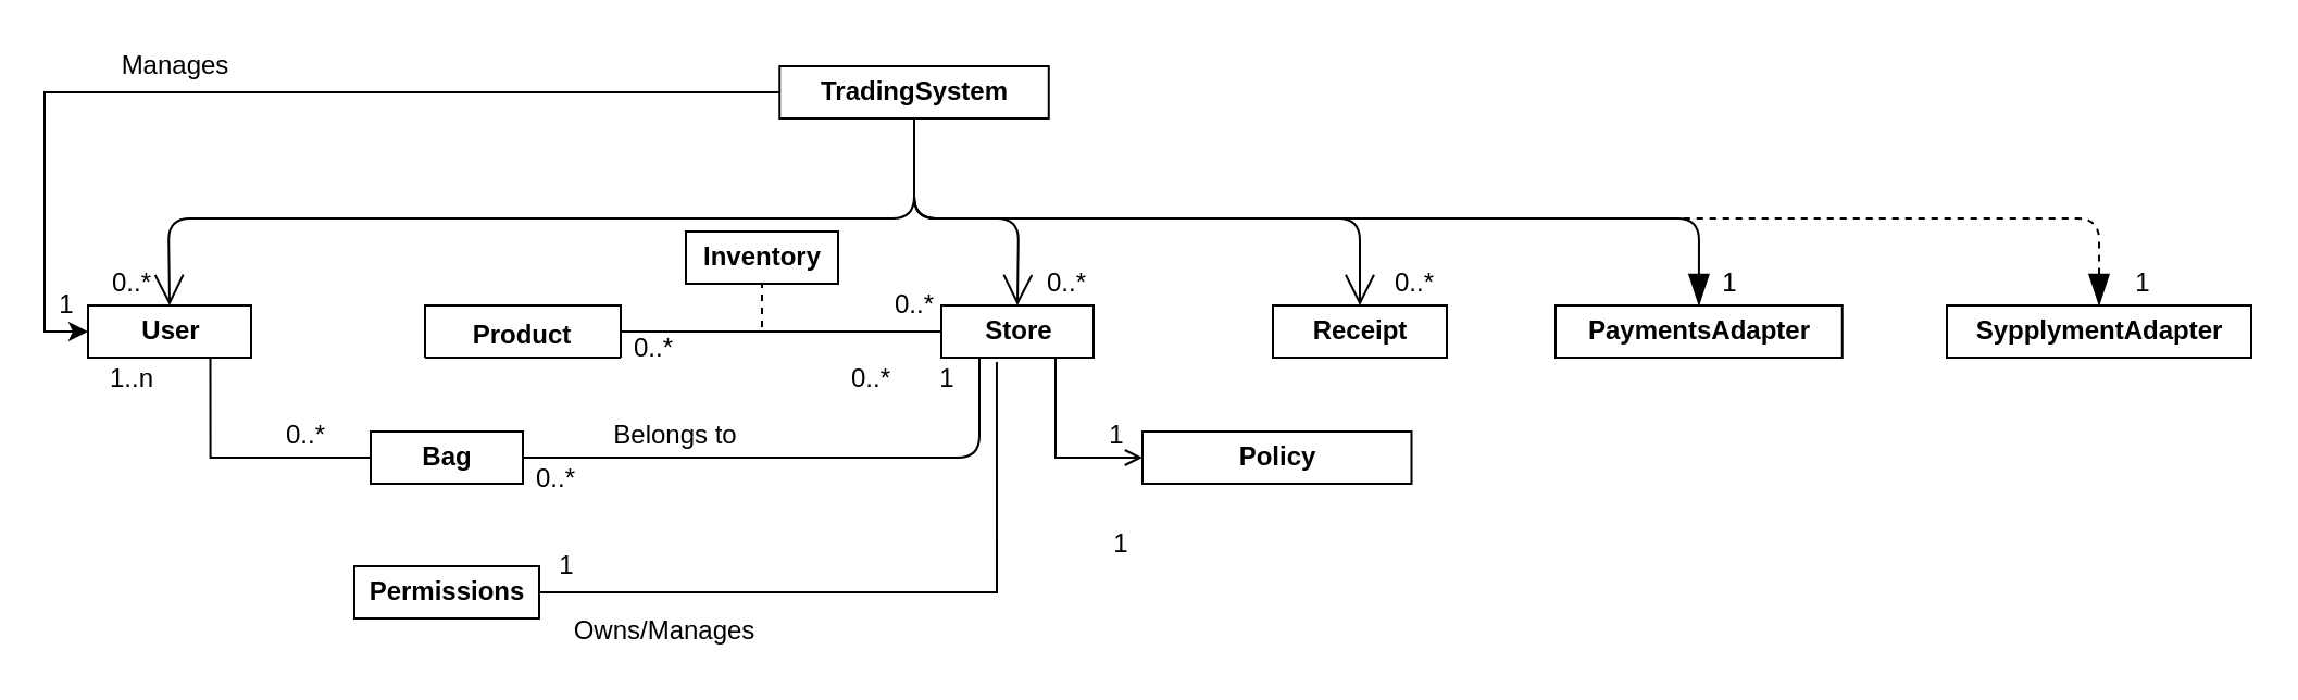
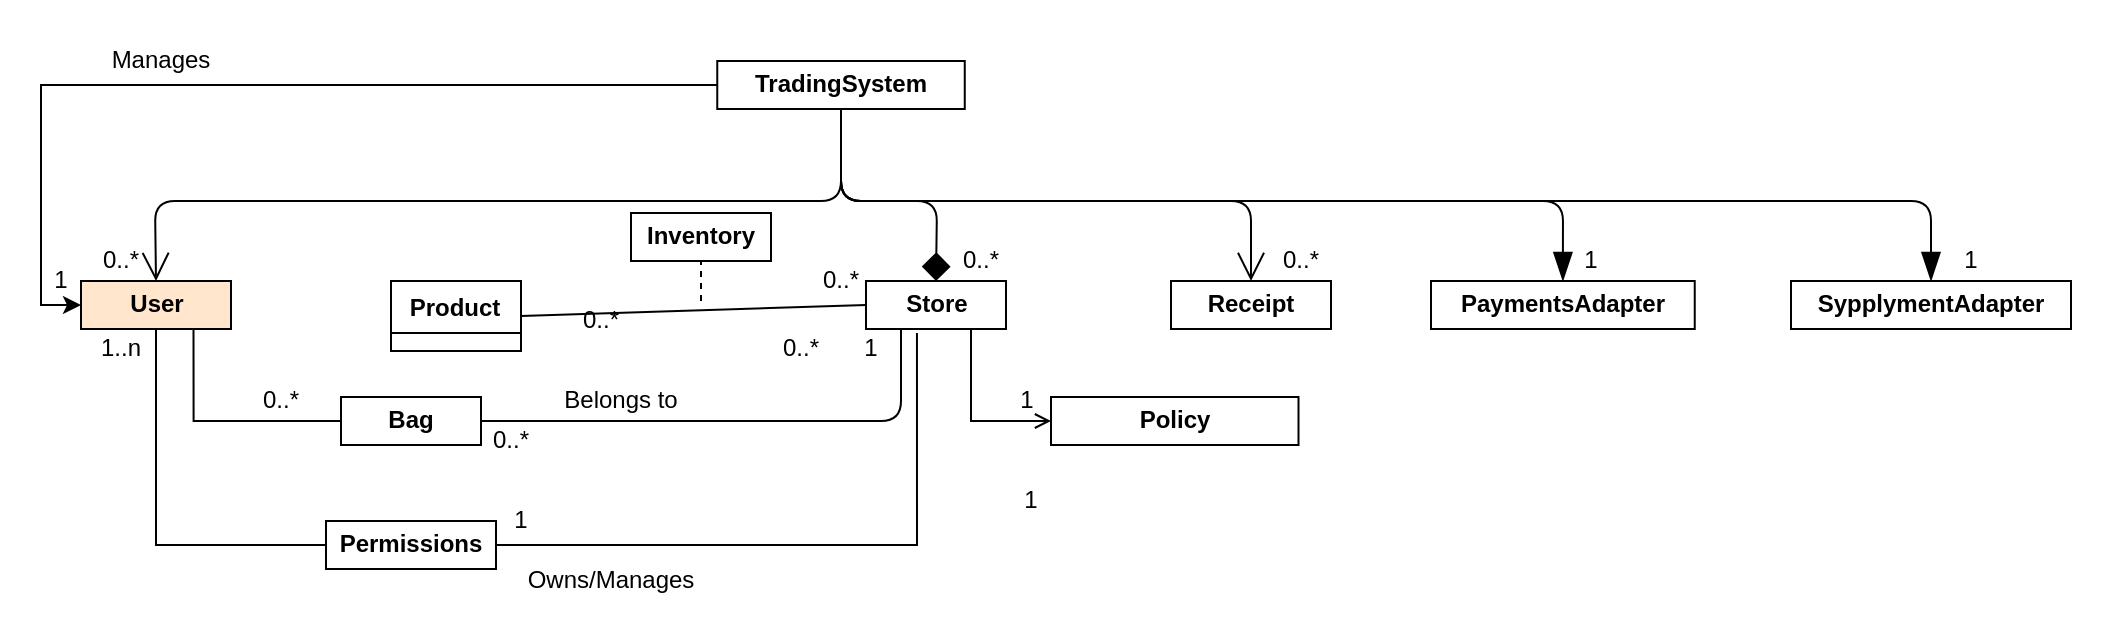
- <mxCell id="9" value="" style="endArrow=blockThin;endFill=1;endSize=12;html=1;entryX=0.5;entryY=0;entryDx=0;entryDy=0;exitX=0.5;exitY=1;exitDx=0;exitDy=0;dashed=1;" parent="1" source="26" target="28" edge="1"><mxGeometry width="160" relative="1" as="geometry"><mxPoint x="540" y="-4" as="sourcePoint" /><mxPoint x="1175" y="124" as="targetPoint" /><Array as="points"><mxPoint x="420" y="100" /><mxPoint x="965" y="100" /></Array></mxGeometry></mxCell>
+ <mxCell id="9" value="" style="endArrow=blockThin;endFill=1;endSize=12;html=1;entryX=0.5;entryY=0;entryDx=0;entryDy=0;exitX=0.5;exitY=1;exitDx=0;exitDy=0;" parent="1" source="26" target="28" edge="1"><mxGeometry width="160" relative="1" as="geometry"><mxPoint x="540" y="-4" as="sourcePoint" /><mxPoint x="1175" y="124" as="targetPoint" /><Array as="points"><mxPoint x="420" y="100" /><mxPoint x="965" y="100" /></Array></mxGeometry></mxCell>
- <mxCell id="10" value="" style="endArrow=open;endFill=1;endSize=12;html=1;exitX=0.5;exitY=1;exitDx=0;exitDy=0;entryX=0.5;entryY=0;entryDx=0;entryDy=0;" parent="1" source="26" target="22" edge="1"><mxGeometry width="160" relative="1" as="geometry"><mxPoint x="540" y="-4" as="sourcePoint" /><mxPoint x="415" y="216" as="targetPoint" /><Array as="points"><mxPoint x="420" y="100" /><mxPoint x="468" y="100" /></Array></mxGeometry></mxCell>
+ <mxCell id="10" value="" style="endArrow=diamond;endFill=1;endSize=12;html=1;exitX=0.5;exitY=1;exitDx=0;exitDy=0;entryX=0.5;entryY=0;entryDx=0;entryDy=0;" parent="1" source="26" target="22" edge="1"><mxGeometry width="160" relative="1" as="geometry"><mxPoint x="540" y="-4" as="sourcePoint" /><mxPoint x="415" y="216" as="targetPoint" /><Array as="points"><mxPoint x="420" y="100" /><mxPoint x="468" y="100" /></Array></mxGeometry></mxCell>
- <mxCell id="20" value="&lt;b&gt;User&lt;/b&gt;" style="html=1;" parent="1" vertex="1"><mxGeometry x="40" y="140" width="75" height="24" as="geometry" /></mxCell>
+ <mxCell id="20" value="&lt;b&gt;User&lt;/b&gt;" style="html=1;fillColor=#ffe6cc;" parent="1" vertex="1"><mxGeometry x="40" y="140" width="75" height="24" as="geometry" /></mxCell>
- <mxCell id="8" value="Product" style="swimlane;fontStyle=1;align=center;verticalAlign=top;childLayout=stackLayout;horizontal=1;startSize=26;horizontalStack=0;resizeParent=1;resizeLast=0;collapsible=1;marginBottom=0;rounded=0;shadow=0;strokeWidth=1;" parent="1" vertex="1"><mxGeometry x="195" y="140" width="90" height="24" as="geometry"><mxRectangle x="340" y="380" width="170" height="26" as="alternateBounds" /></mxGeometry></mxCell>
+ <mxCell id="8" value="Product" style="swimlane;fontStyle=1;align=center;verticalAlign=top;childLayout=stackLayout;horizontal=1;startSize=26;horizontalStack=0;resizeParent=1;resizeLast=0;collapsible=1;marginBottom=0;rounded=0;shadow=0;strokeWidth=1;" parent="1" vertex="1"><mxGeometry x="195" y="140" width="65" height="35" as="geometry"><mxRectangle x="340" y="380" width="170" height="26" as="alternateBounds" /></mxGeometry></mxCell>
+ <mxCell id="18" style="edgeStyle=orthogonalEdgeStyle;rounded=0;orthogonalLoop=1;jettySize=auto;html=1;exitX=0.5;exitY=1;exitDx=0;exitDy=0;entryX=0;entryY=0.5;entryDx=0;entryDy=0;endArrow=none;endFill=0;" edge="1" parent="1" source="20" target="42"><mxGeometry relative="1" as="geometry" /></mxCell>
